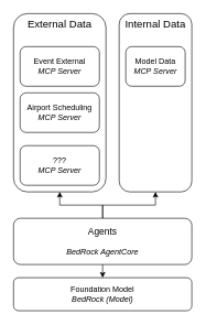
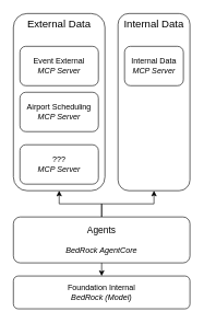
- <mxCell id="11" value="Model Data&lt;br&gt;&lt;i&gt;MCP Server&lt;/i&gt;" style="rounded=1;whiteSpace=wrap;html=1;" vertex="1" parent="1"><mxGeometry x="190" y="70" width="90" height="60" as="geometry" /></mxCell>
+ <mxCell id="11" value="Internal Data&lt;br&gt;&lt;i&gt;MCP Server&lt;/i&gt;" style="rounded=1;whiteSpace=wrap;html=1;" vertex="1" parent="1"><mxGeometry x="190" y="70" width="90" height="60" as="geometry" /></mxCell>
- <mxCell id="8" value="Foundation Model&lt;br&gt;&lt;i&gt;BedRock (Model)&lt;/i&gt;" style="rounded=1;whiteSpace=wrap;html=1;" vertex="1" parent="1"><mxGeometry x="20" y="420" width="270" height="50" as="geometry" /></mxCell>
+ <mxCell id="8" value="Foundation Internal&lt;br&gt;&lt;i&gt;BedRock (Model)&lt;/i&gt;" style="rounded=1;whiteSpace=wrap;html=1;" vertex="1" parent="1"><mxGeometry x="20" y="420" width="270" height="50" as="geometry" /></mxCell>
